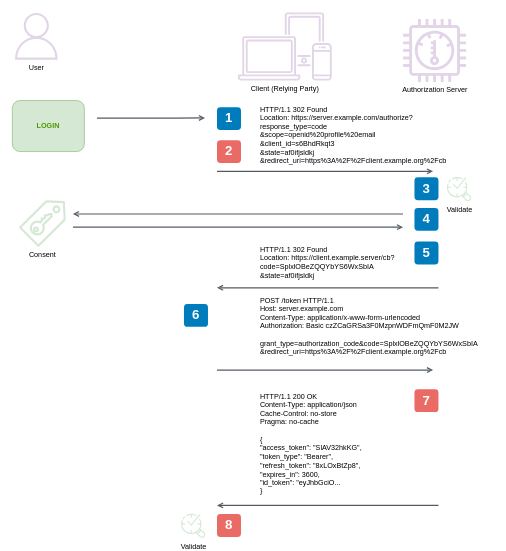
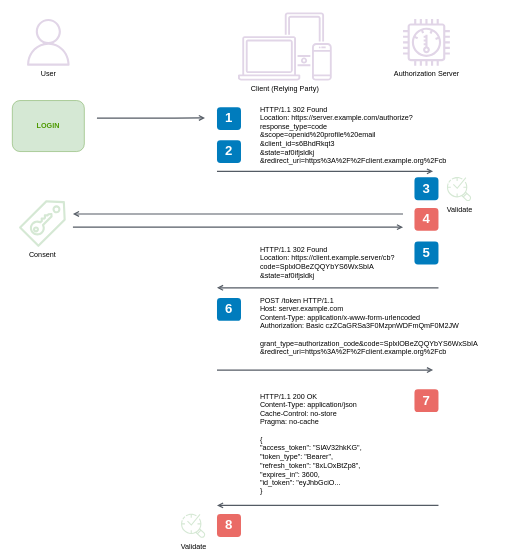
- <mxCell id="14" value="User" style="outlineConnect=0;fillColor=#e1d5e7;strokeColor=#9673a6;dashed=0;verticalLabelPosition=bottom;verticalAlign=top;align=center;html=1;fontSize=12;fontStyle=0;aspect=fixed;pointerEvents=1;shape=mxgraph.aws4.user;" vertex="1" parent="1"><mxGeometry x="21" y="21" width="78" height="78" as="geometry" /></mxCell>
+ <mxCell id="14" value="User" style="outlineConnect=0;fillColor=#e1d5e7;strokeColor=#9673a6;dashed=0;verticalLabelPosition=bottom;verticalAlign=top;align=center;html=1;fontSize=12;fontStyle=0;aspect=fixed;pointerEvents=1;shape=mxgraph.aws4.user;" vertex="1" parent="1"><mxGeometry x="41" y="31" width="78" height="78" as="geometry" /></mxCell>
- <mxCell id="2" value="Authorization Server" style="outlineConnect=0;fillColor=#e1d5e7;strokeColor=#9673a6;dashed=0;verticalLabelPosition=bottom;verticalAlign=top;align=center;html=1;fontSize=12;fontStyle=0;aspect=fixed;pointerEvents=1;shape=mxgraph.aws4.thermostat;" parent="1" vertex="1"><mxGeometry x="671" y="31" width="105" height="105" as="geometry" /></mxCell>
+ <mxCell id="2" value="Authorization Server" style="outlineConnect=0;fillColor=#e1d5e7;strokeColor=#9673a6;dashed=0;verticalLabelPosition=bottom;verticalAlign=top;align=center;html=1;fontSize=12;fontStyle=0;aspect=fixed;pointerEvents=1;shape=mxgraph.aws4.thermostat;" parent="1" vertex="1"><mxGeometry x="671" y="31" width="78" height="78" as="geometry" /></mxCell>
- <mxCell id="4" value="2" style="rounded=1;whiteSpace=wrap;html=1;fillColor=#ea6b66;strokeColor=none;fontColor=#FFFFFF;fontStyle=1;fontSize=22;" parent="1" vertex="1"><mxGeometry x="361" y="233" width="40" height="38" as="geometry" /></mxCell>
+ <mxCell id="4" value="2" style="rounded=1;whiteSpace=wrap;html=1;fillColor=#007CBD;strokeColor=none;fontColor=#FFFFFF;fontStyle=1;fontSize=22;" parent="1" vertex="1"><mxGeometry x="361" y="233" width="40" height="38" as="geometry" /></mxCell>
- <mxCell id="6" value="4" style="rounded=1;whiteSpace=wrap;html=1;fillColor=#007CBD;strokeColor=none;fontColor=#FFFFFF;fontStyle=1;fontSize=22;" parent="1" vertex="1"><mxGeometry x="690" y="346" width="40" height="38" as="geometry" /></mxCell>
+ <mxCell id="6" value="4" style="rounded=1;whiteSpace=wrap;html=1;fillColor=#ea6b66;strokeColor=none;fontColor=#FFFFFF;fontStyle=1;fontSize=22;" parent="1" vertex="1"><mxGeometry x="690" y="346" width="40" height="38" as="geometry" /></mxCell>
- <mxCell id="8" value="6" style="rounded=1;whiteSpace=wrap;html=1;fillColor=#007CBD;strokeColor=none;fontColor=#FFFFFF;fontStyle=1;fontSize=22;" parent="1" vertex="1"><mxGeometry x="306" y="506" width="40" height="38" as="geometry" /></mxCell>
+ <mxCell id="8" value="6" style="rounded=1;whiteSpace=wrap;html=1;fillColor=#007CBD;strokeColor=none;fontColor=#FFFFFF;fontStyle=1;fontSize=22;" parent="1" vertex="1"><mxGeometry x="361" y="496" width="40" height="38" as="geometry" /></mxCell>
